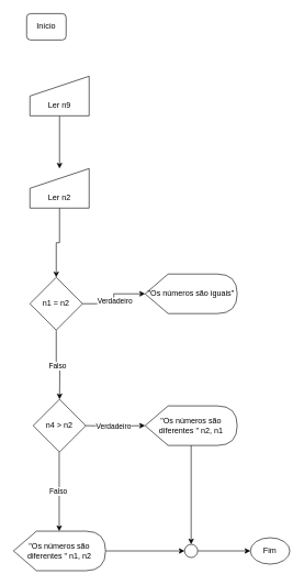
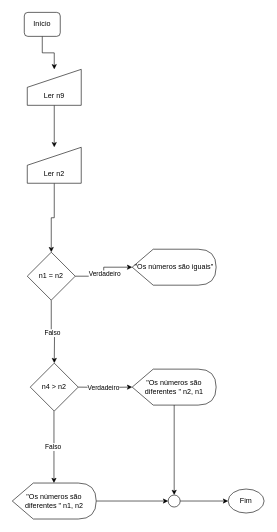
+ <mxCell id="2" value="" style="edgeStyle=orthogonalEdgeStyle;rounded=0;orthogonalLoop=1;jettySize=auto;html=1;" edge="1" parent="1" source="3" target="5"><mxGeometry relative="1" as="geometry" /></mxCell>
- <mxCell id="7" value="&lt;div&gt;&lt;br&gt;&lt;/div&gt;&lt;div&gt;&lt;br&gt;&lt;/div&gt;Ler n2" style="shape=manualInput;whiteSpace=wrap;html=1;" vertex="1" parent="1"><mxGeometry x="45" y="255" width="90" height="60" as="geometry" /></mxCell>
+ <mxCell id="7" value="&lt;div&gt;&lt;br&gt;&lt;/div&gt;&lt;div&gt;&lt;br&gt;&lt;/div&gt;Ler n2" style="shape=manualInput;whiteSpace=wrap;html=1;" vertex="1" parent="1"><mxGeometry x="45" y="245" width="90" height="60" as="geometry" /></mxCell>
